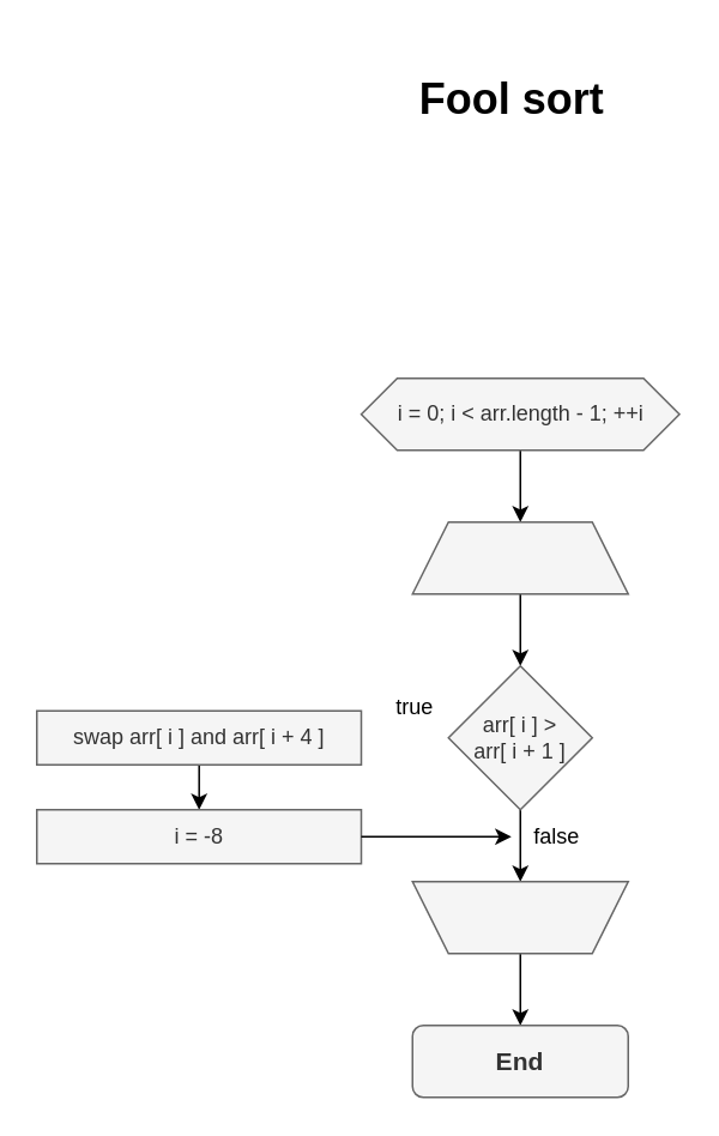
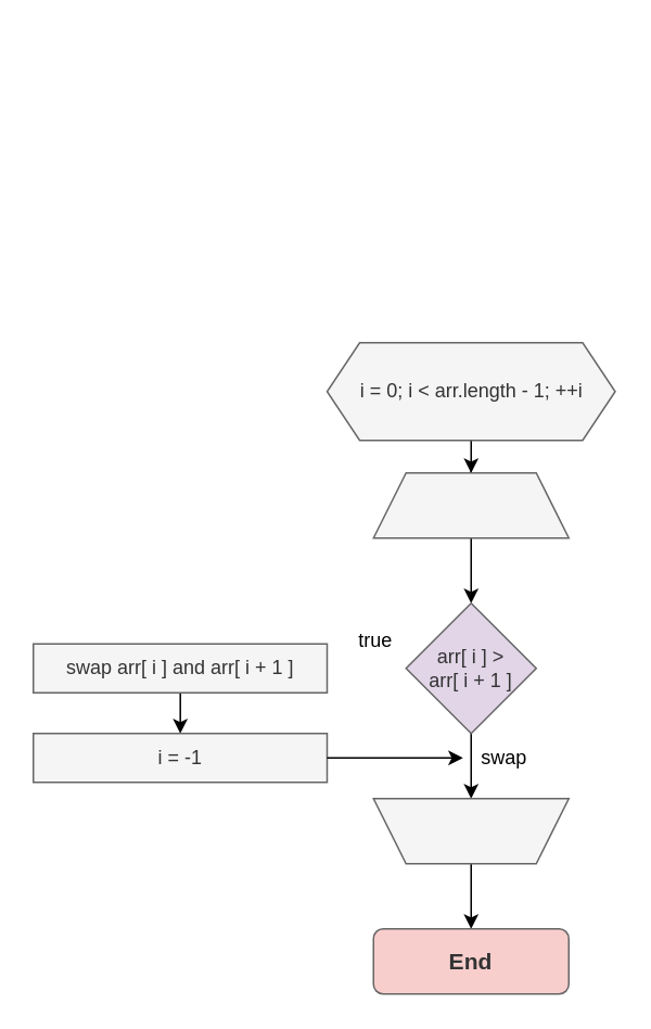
- <mxCell id="2" value="&lt;h1&gt;Fool sort&lt;/h1&gt;" style="text;html=1;align=center;verticalAlign=middle;resizable=0;points=[];autosize=1;strokeColor=none;fillColor=none;" vertex="1" parent="1"><mxGeometry x="219" y="20" width="130" height="70" as="geometry" /></mxCell>
- <mxCell id="4" value="i = 0; i &amp;lt; arr.length - 1; ++i" style="shape=hexagon;perimeter=hexagonPerimeter2;whiteSpace=wrap;html=1;fixedSize=1;fillColor=#f5f5f5;fontColor=#333333;strokeColor=#666666;" vertex="1" parent="1"><mxGeometry x="200.5" y="210" width="177" height="40" as="geometry" /></mxCell>
+ <mxCell id="4" value="i = 0; i &amp;lt; arr.length - 1; ++i" style="shape=hexagon;perimeter=hexagonPerimeter2;whiteSpace=wrap;html=1;fixedSize=1;fillColor=#f5f5f5;fontColor=#333333;strokeColor=#666666;" vertex="1" parent="1"><mxGeometry x="200.5" y="210" width="177" height="60" as="geometry" /></mxCell>
- <mxCell id="10" value="swap arr[ i ]&amp;nbsp;&lt;span style=&quot;background-color: initial;&quot;&gt;and arr[ i + 4 ]&lt;/span&gt;" style="whiteSpace=wrap;html=1;fillColor=#f5f5f5;strokeColor=#666666;fontColor=#333333;" vertex="1" parent="1"><mxGeometry x="20" y="395" width="180.5" height="30" as="geometry" /></mxCell>
+ <mxCell id="10" value="swap arr[ i ]&amp;nbsp;&lt;span style=&quot;background-color: initial;&quot;&gt;and arr[ i + 1 ]&lt;/span&gt;" style="whiteSpace=wrap;html=1;fillColor=#f5f5f5;strokeColor=#666666;fontColor=#333333;" vertex="1" parent="1"><mxGeometry x="20" y="395" width="180.5" height="30" as="geometry" /></mxCell>
- <mxCell id="8" value="arr[ i ] &amp;gt;&lt;div&gt;arr[ i + 1 ]&lt;/div&gt;" style="rhombus;whiteSpace=wrap;html=1;fillColor=#f5f5f5;strokeColor=#666666;fontColor=#333333;" vertex="1" parent="1"><mxGeometry x="249" y="370" width="80" height="80" as="geometry" /></mxCell>
+ <mxCell id="8" value="arr[ i ] &amp;gt;&lt;div&gt;arr[ i + 1 ]&lt;/div&gt;" style="rhombus;whiteSpace=wrap;html=1;fillColor=#e1d5e7;strokeColor=#666666;fontColor=#333333;" vertex="1" parent="1"><mxGeometry x="249" y="370" width="80" height="80" as="geometry" /></mxCell>
- <mxCell id="15" value="i = -8" style="whiteSpace=wrap;html=1;fillColor=#f5f5f5;strokeColor=#666666;fontColor=#333333;" vertex="1" parent="1"><mxGeometry x="20" y="450" width="180.5" height="30" as="geometry" /></mxCell>
+ <mxCell id="15" value="i = -1" style="whiteSpace=wrap;html=1;fillColor=#f5f5f5;strokeColor=#666666;fontColor=#333333;" vertex="1" parent="1"><mxGeometry x="20" y="450" width="180.5" height="30" as="geometry" /></mxCell>
- <mxCell id="12" value="false" style="text;html=1;align=center;verticalAlign=middle;resizable=0;points=[];autosize=1;strokeColor=none;fillColor=none;" vertex="1" parent="1"><mxGeometry x="284" y="450" width="50" height="30" as="geometry" /></mxCell>
+ <mxCell id="12" value="swap" style="text;html=1;align=center;verticalAlign=middle;resizable=0;points=[];autosize=1;strokeColor=none;fillColor=none;" vertex="1" parent="1"><mxGeometry x="284" y="450" width="50" height="30" as="geometry" /></mxCell>
- <mxCell id="17" value="&lt;h3&gt;End&lt;/h3&gt;" style="rounded=1;whiteSpace=wrap;html=1;fillColor=#f5f5f5;fontColor=#333333;strokeColor=#666666;" vertex="1" parent="1"><mxGeometry x="229" y="570" width="120" height="40" as="geometry" /></mxCell>
+ <mxCell id="17" value="&lt;h3&gt;End&lt;/h3&gt;" style="rounded=1;whiteSpace=wrap;html=1;fillColor=#f8cecc;fontColor=#333333;strokeColor=#666666;" vertex="1" parent="1"><mxGeometry x="229" y="570" width="120" height="40" as="geometry" /></mxCell>
